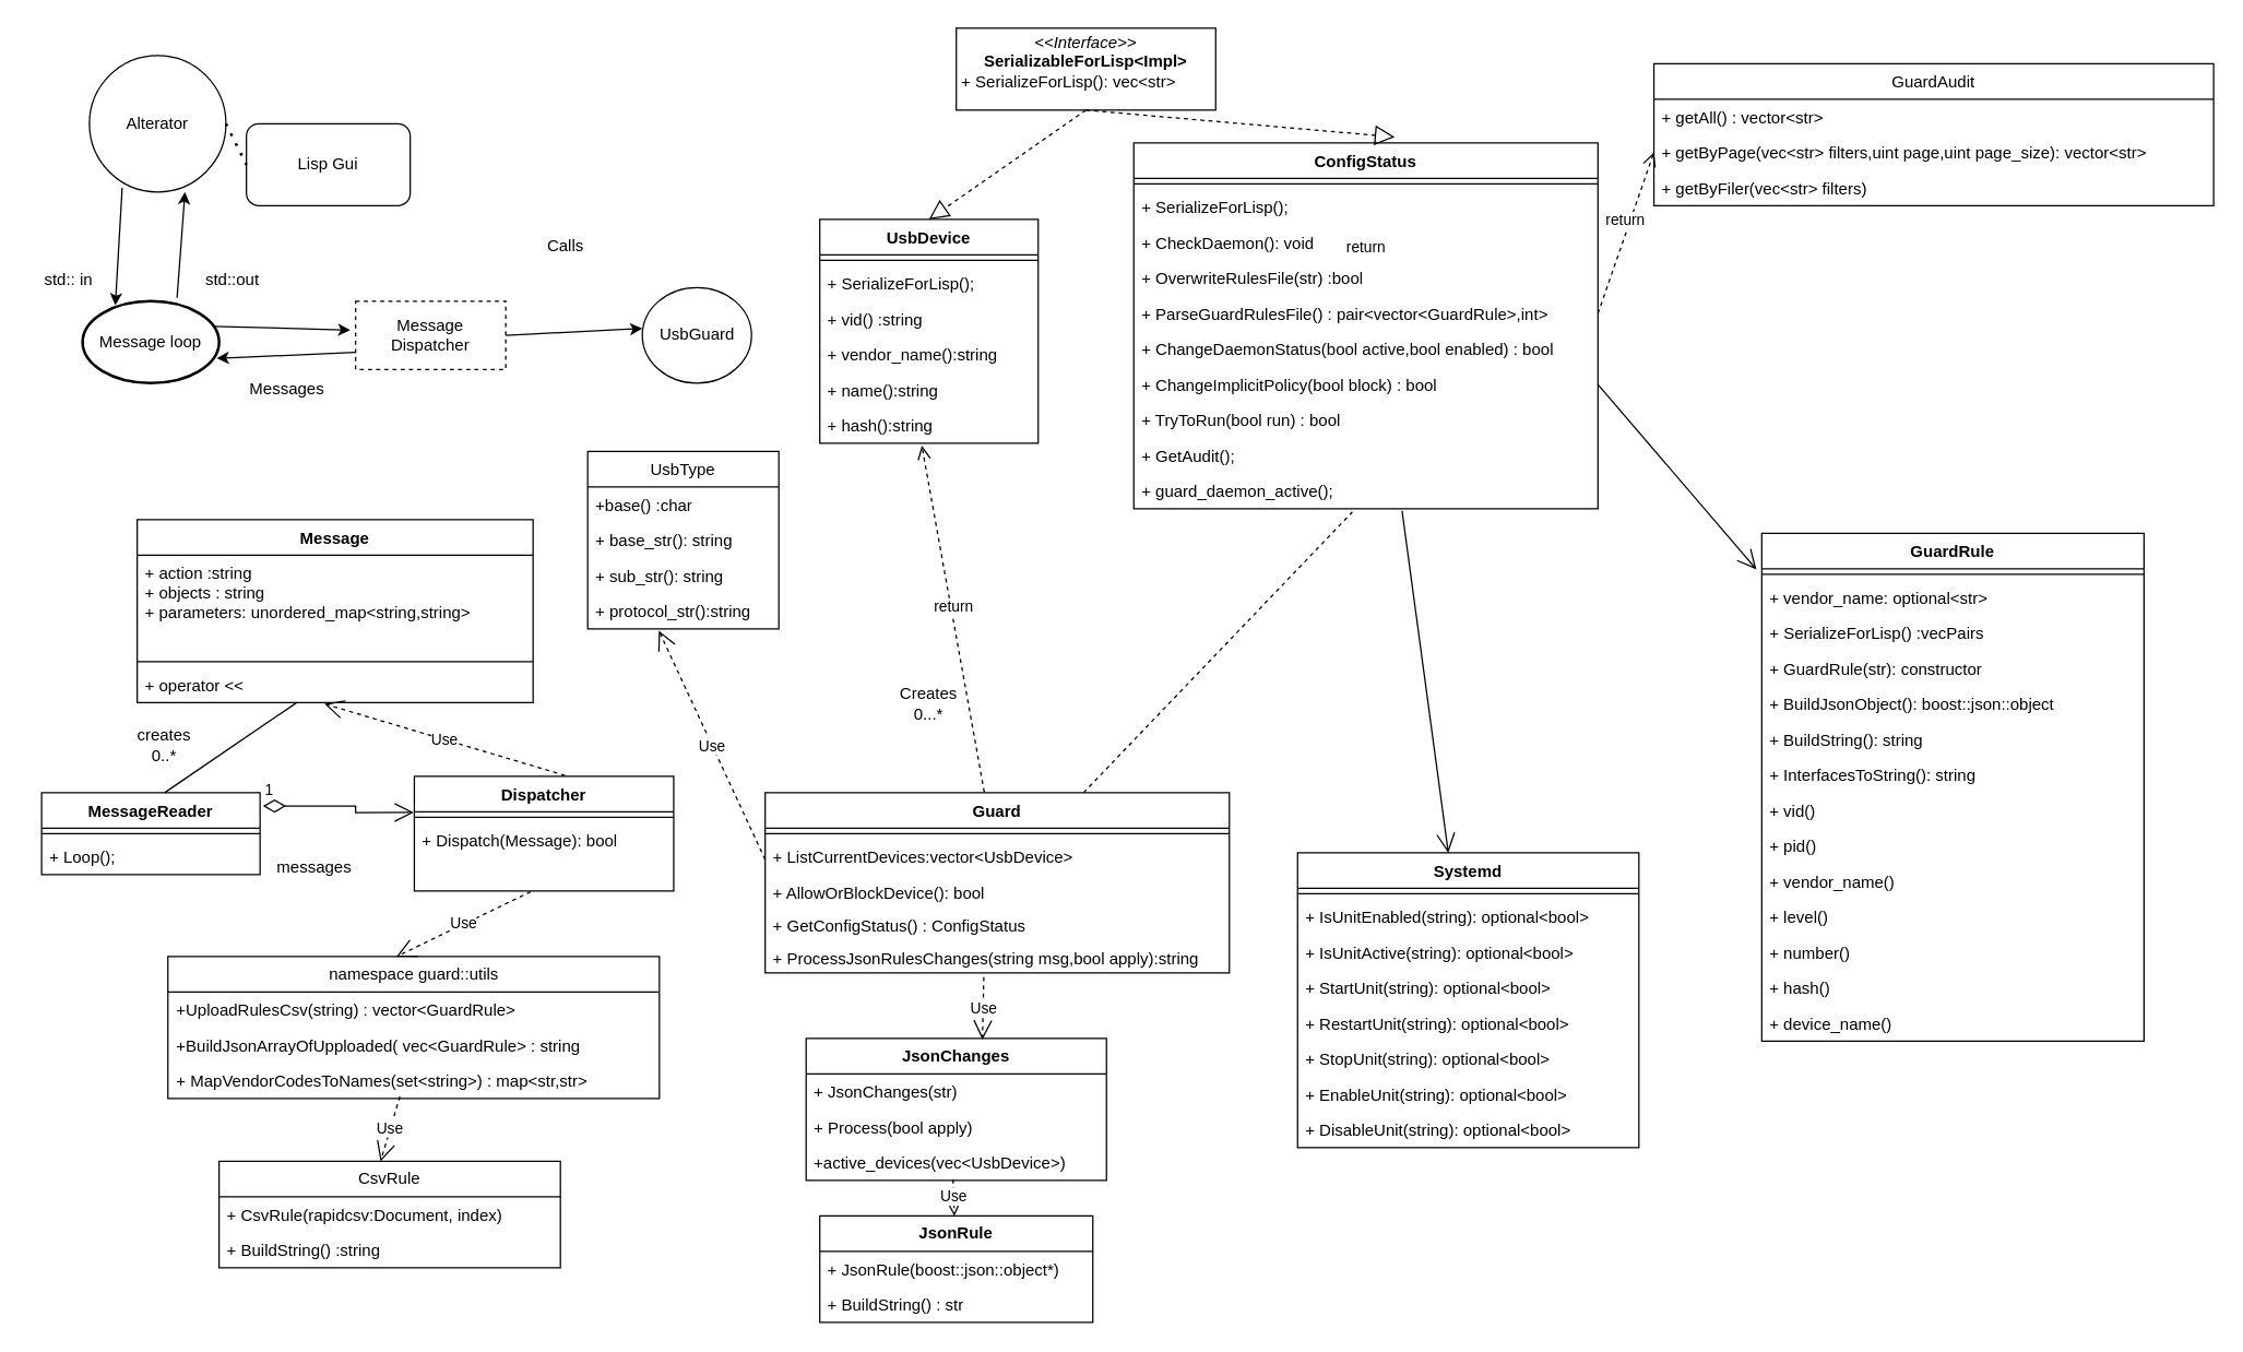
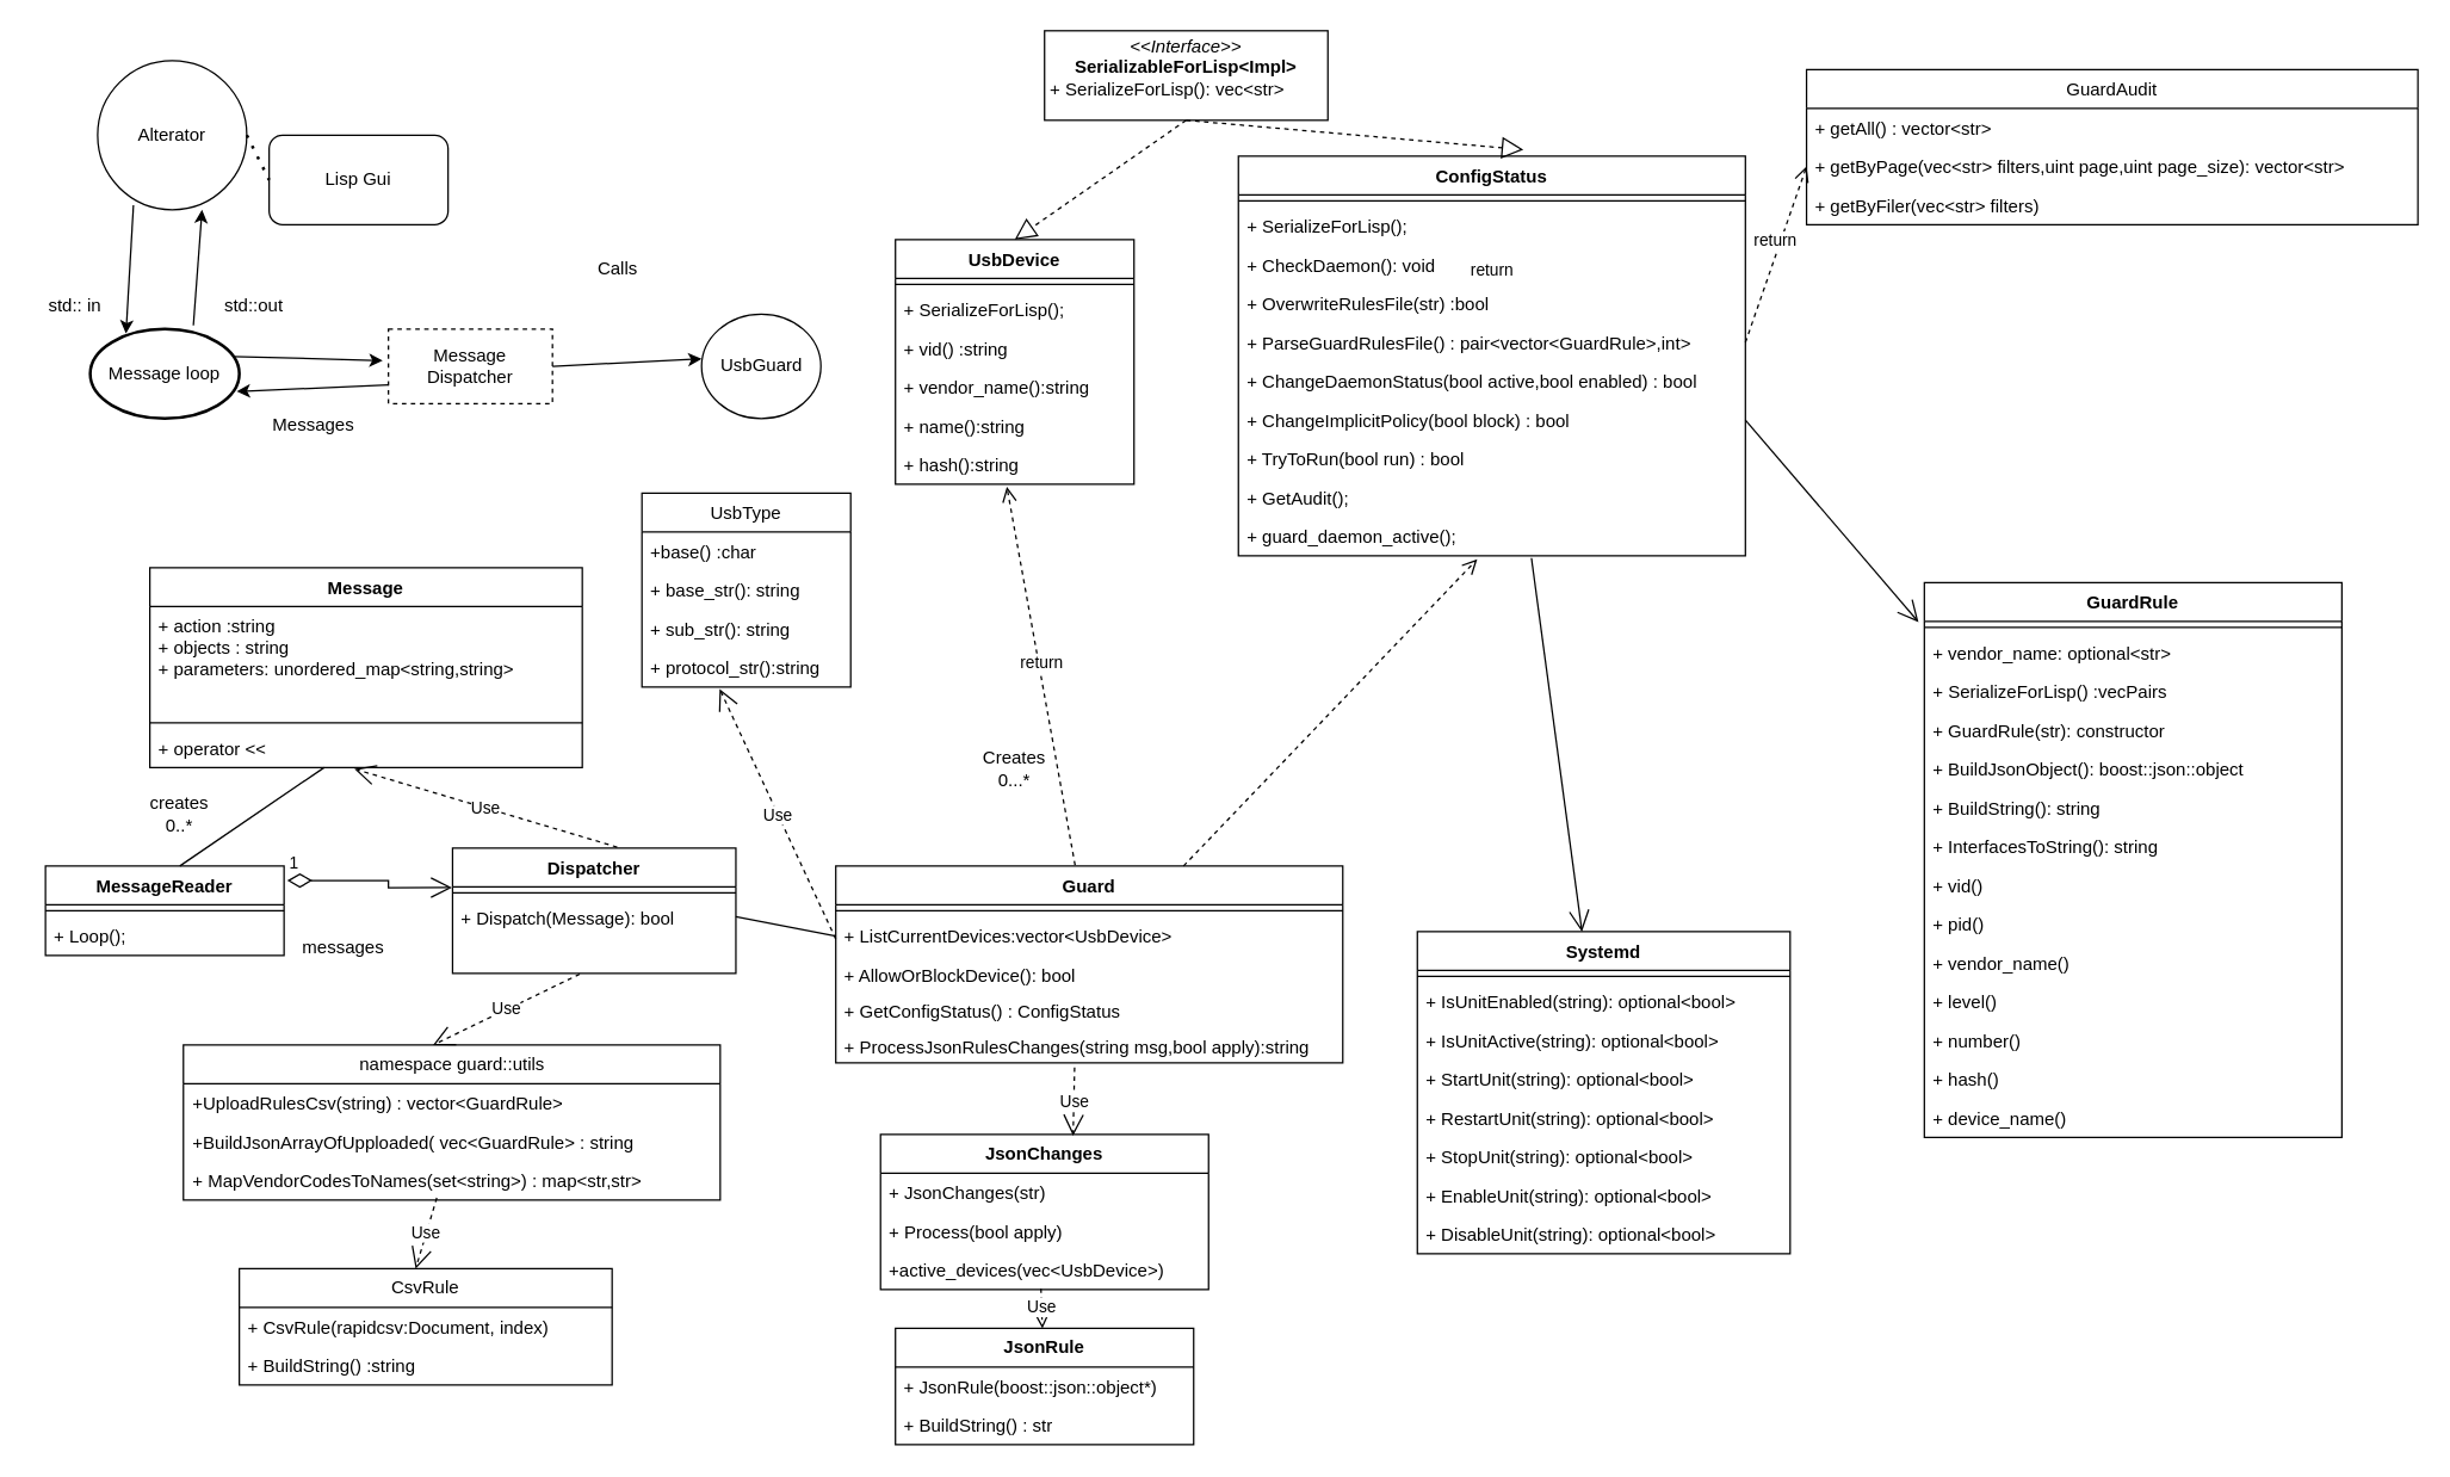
- <mxCell id="95" value="" style="html=1;verticalAlign=bottom;endArrow=none;dashed=1;endSize=8;entryX=0.471;entryY=1.09;entryDx=0;entryDy=0;entryPerimeter=0;" parent="1" source="36" target="61" edge="1"><mxGeometry relative="1" as="geometry"><mxPoint x="814.614" y="560" as="sourcePoint" /><mxPoint x="897.023" y="486" as="targetPoint" /></mxGeometry></mxCell>
+ <mxCell id="95" value="" style="html=1;verticalAlign=bottom;endArrow=open;dashed=1;endSize=8;entryX=0.471;entryY=1.09;entryDx=0;entryDy=0;entryPerimeter=0;" parent="1" source="36" target="61" edge="1"><mxGeometry relative="1" as="geometry"><mxPoint x="814.614" y="560" as="sourcePoint" /><mxPoint x="897.023" y="486" as="targetPoint" /></mxGeometry></mxCell>
+ <mxCell id="46" value="" style="endArrow=none;html=1;rounded=0;exitX=1;exitY=0.24;exitDx=0;exitDy=0;exitPerimeter=0;entryX=0;entryY=0.5;entryDx=0;entryDy=0;" parent="1" source="27" target="38" edge="1"><mxGeometry width="50" height="50" relative="1" as="geometry"><mxPoint x="490" y="640" as="sourcePoint" /><mxPoint x="620" y="560" as="targetPoint" /></mxGeometry></mxCell>
